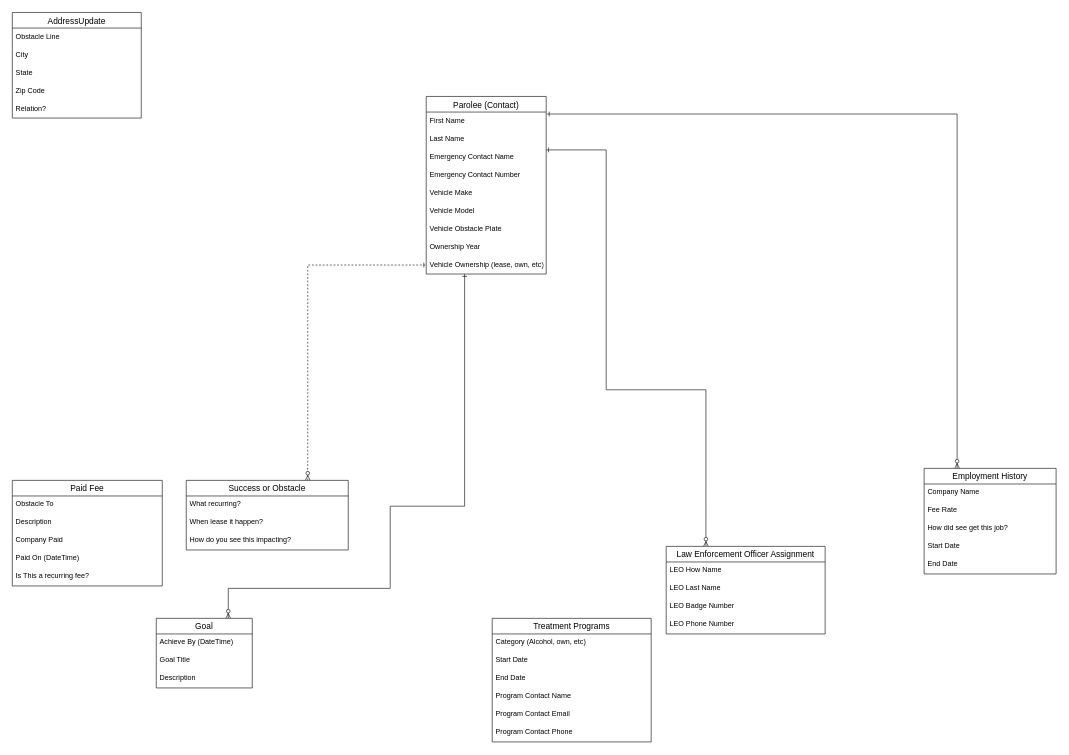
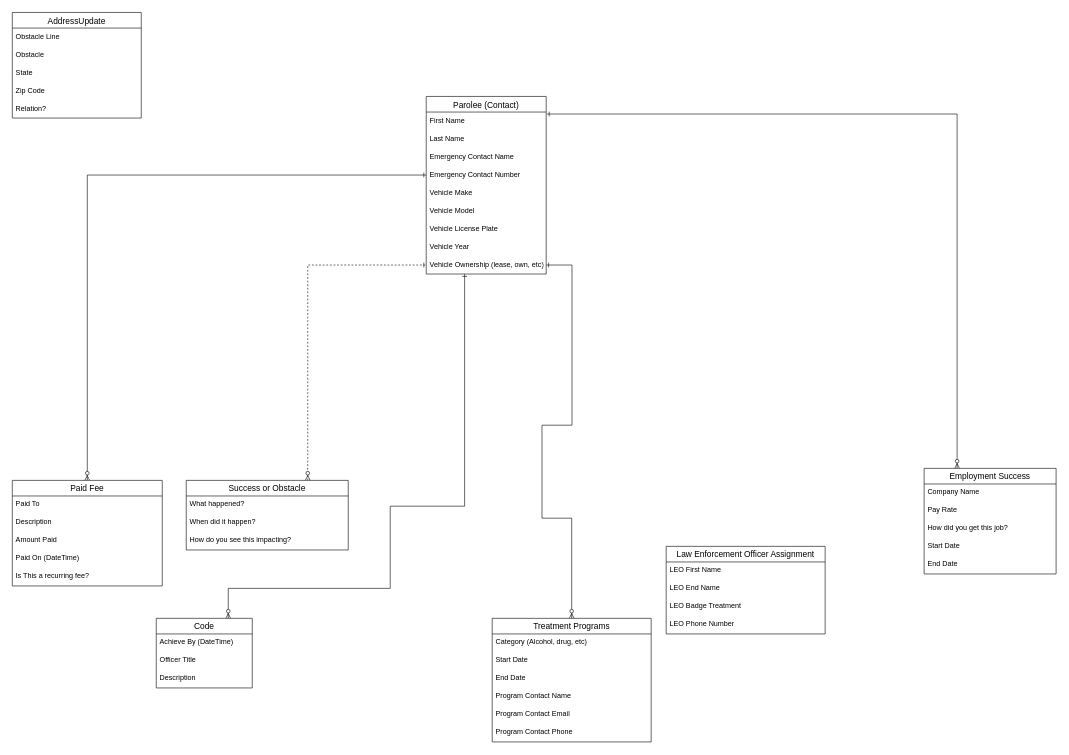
- <mxCell id="4" value="City" style="text;strokeColor=none;fillColor=none;spacingLeft=4;spacingRight=4;overflow=hidden;rotatable=0;points=[[0,0.5],[1,0.5]];portConstraint=eastwest;fontSize=12;" vertex="1" parent="2"><mxGeometry y="56" width="215" height="30" as="geometry" /></mxCell>
+ <mxCell id="4" value="Obstacle" style="text;strokeColor=none;fillColor=none;spacingLeft=4;spacingRight=4;overflow=hidden;rotatable=0;points=[[0,0.5],[1,0.5]];portConstraint=eastwest;fontSize=12;" vertex="1" parent="2"><mxGeometry y="56" width="215" height="30" as="geometry" /></mxCell>
- <mxCell id="15" value="Vehicle Obstacle Plate" style="text;strokeColor=none;fillColor=none;spacingLeft=4;spacingRight=4;overflow=hidden;rotatable=0;points=[[0,0.5],[1,0.5]];portConstraint=eastwest;fontSize=12;" vertex="1" parent="8"><mxGeometry y="206" width="200" height="30" as="geometry" /></mxCell>
+ <mxCell id="15" value="Vehicle License Plate" style="text;strokeColor=none;fillColor=none;spacingLeft=4;spacingRight=4;overflow=hidden;rotatable=0;points=[[0,0.5],[1,0.5]];portConstraint=eastwest;fontSize=12;" vertex="1" parent="8"><mxGeometry y="206" width="200" height="30" as="geometry" /></mxCell>
- <mxCell id="16" value="Ownership Year" style="text;strokeColor=none;fillColor=none;spacingLeft=4;spacingRight=4;overflow=hidden;rotatable=0;points=[[0,0.5],[1,0.5]];portConstraint=eastwest;fontSize=12;" vertex="1" parent="8"><mxGeometry y="236" width="200" height="30" as="geometry" /></mxCell>
+ <mxCell id="16" value="Vehicle Year" style="text;strokeColor=none;fillColor=none;spacingLeft=4;spacingRight=4;overflow=hidden;rotatable=0;points=[[0,0.5],[1,0.5]];portConstraint=eastwest;fontSize=12;" vertex="1" parent="8"><mxGeometry y="236" width="200" height="30" as="geometry" /></mxCell>
- <mxCell id="25" style="edgeStyle=orthogonalEdgeStyle;rounded=0;orthogonalLoop=1;jettySize=auto;html=1;exitX=0.25;exitY=0;exitDx=0;exitDy=0;entryX=1;entryY=0.104;entryDx=0;entryDy=0;entryPerimeter=0;startArrow=ERzeroToMany;startFill=1;endArrow=ERone;endFill=0;" edge="1" parent="1" source="26" target="11"><mxGeometry relative="1" as="geometry"><Array as="points"><mxPoint x="1176" y="649" /><mxPoint x="1010" y="649" /><mxPoint x="1010" y="249" /></Array></mxGeometry></mxCell>
+ <mxCell id="39" style="edgeStyle=orthogonalEdgeStyle;rounded=0;orthogonalLoop=1;jettySize=auto;html=1;exitX=0.5;exitY=0;exitDx=0;exitDy=0;entryX=0;entryY=0.5;entryDx=0;entryDy=0;startArrow=ERzeroToMany;startFill=1;endArrow=ERone;endFill=0;" edge="1" parent="1" source="40" target="12"><mxGeometry relative="1" as="geometry" /></mxCell>
- <mxCell id="19" value="Employment History" style="swimlane;fontStyle=0;childLayout=stackLayout;horizontal=1;startSize=26;horizontalStack=0;resizeParent=1;resizeParentMax=0;resizeLast=0;collapsible=1;marginBottom=0;align=center;fontSize=14;" vertex="1" parent="1"><mxGeometry x="1540" y="780" width="220" height="176" as="geometry" /></mxCell>
+ <mxCell id="19" value="Employment Success" style="swimlane;fontStyle=0;childLayout=stackLayout;horizontal=1;startSize=26;horizontalStack=0;resizeParent=1;resizeParentMax=0;resizeLast=0;collapsible=1;marginBottom=0;align=center;fontSize=14;" vertex="1" parent="1"><mxGeometry x="1540" y="780" width="220" height="176" as="geometry" /></mxCell>
- <mxCell id="41" value="Obstacle To" style="text;strokeColor=none;fillColor=none;spacingLeft=4;spacingRight=4;overflow=hidden;rotatable=0;points=[[0,0.5],[1,0.5]];portConstraint=eastwest;fontSize=12;" vertex="1" parent="40"><mxGeometry y="26" width="250" height="30" as="geometry" /></mxCell>
+ <mxCell id="41" value="Paid To" style="text;strokeColor=none;fillColor=none;spacingLeft=4;spacingRight=4;overflow=hidden;rotatable=0;points=[[0,0.5],[1,0.5]];portConstraint=eastwest;fontSize=12;" vertex="1" parent="40"><mxGeometry y="26" width="250" height="30" as="geometry" /></mxCell>
- <mxCell id="48" value="What recurring?" style="text;strokeColor=none;fillColor=none;spacingLeft=4;spacingRight=4;overflow=hidden;rotatable=0;points=[[0,0.5],[1,0.5]];portConstraint=eastwest;fontSize=12;" vertex="1" parent="47"><mxGeometry y="26" width="270" height="30" as="geometry" /></mxCell>
+ <mxCell id="48" value="What happened?" style="text;strokeColor=none;fillColor=none;spacingLeft=4;spacingRight=4;overflow=hidden;rotatable=0;points=[[0,0.5],[1,0.5]];portConstraint=eastwest;fontSize=12;" vertex="1" parent="47"><mxGeometry y="26" width="270" height="30" as="geometry" /></mxCell>
- <mxCell id="21" value="Fee Rate" style="text;strokeColor=none;fillColor=none;spacingLeft=4;spacingRight=4;overflow=hidden;rotatable=0;points=[[0,0.5],[1,0.5]];portConstraint=eastwest;fontSize=12;" vertex="1" parent="19"><mxGeometry y="56" width="220" height="30" as="geometry" /></mxCell>
+ <mxCell id="21" value="Pay Rate" style="text;strokeColor=none;fillColor=none;spacingLeft=4;spacingRight=4;overflow=hidden;rotatable=0;points=[[0,0.5],[1,0.5]];portConstraint=eastwest;fontSize=12;" vertex="1" parent="19"><mxGeometry y="56" width="220" height="30" as="geometry" /></mxCell>
- <mxCell id="49" value="When lease it happen?" style="text;strokeColor=none;fillColor=none;spacingLeft=4;spacingRight=4;overflow=hidden;rotatable=0;points=[[0,0.5],[1,0.5]];portConstraint=eastwest;fontSize=12;" vertex="1" parent="47"><mxGeometry y="56" width="270" height="30" as="geometry" /></mxCell>
+ <mxCell id="49" value="When did it happen?" style="text;strokeColor=none;fillColor=none;spacingLeft=4;spacingRight=4;overflow=hidden;rotatable=0;points=[[0,0.5],[1,0.5]];portConstraint=eastwest;fontSize=12;" vertex="1" parent="47"><mxGeometry y="56" width="270" height="30" as="geometry" /></mxCell>
- <mxCell id="22" value="How did see get this job?" style="text;strokeColor=none;fillColor=none;spacingLeft=4;spacingRight=4;overflow=hidden;rotatable=0;points=[[0,0.5],[1,0.5]];portConstraint=eastwest;fontSize=12;" vertex="1" parent="19"><mxGeometry y="86" width="220" height="30" as="geometry" /></mxCell>
+ <mxCell id="22" value="How did you get this job?" style="text;strokeColor=none;fillColor=none;spacingLeft=4;spacingRight=4;overflow=hidden;rotatable=0;points=[[0,0.5],[1,0.5]];portConstraint=eastwest;fontSize=12;" vertex="1" parent="19"><mxGeometry y="86" width="220" height="30" as="geometry" /></mxCell>
- <mxCell id="43" value="Company Paid" style="text;strokeColor=none;fillColor=none;spacingLeft=4;spacingRight=4;overflow=hidden;rotatable=0;points=[[0,0.5],[1,0.5]];portConstraint=eastwest;fontSize=12;" vertex="1" parent="40"><mxGeometry y="86" width="250" height="30" as="geometry" /></mxCell>
+ <mxCell id="43" value="Amount Paid" style="text;strokeColor=none;fillColor=none;spacingLeft=4;spacingRight=4;overflow=hidden;rotatable=0;points=[[0,0.5],[1,0.5]];portConstraint=eastwest;fontSize=12;" vertex="1" parent="40"><mxGeometry y="86" width="250" height="30" as="geometry" /></mxCell>
+ <mxCell id="31" style="edgeStyle=orthogonalEdgeStyle;rounded=0;orthogonalLoop=1;jettySize=auto;html=1;exitX=0.5;exitY=0;exitDx=0;exitDy=0;startArrow=ERzeroToMany;startFill=1;endArrow=ERone;endFill=0;entryX=1;entryY=0.5;entryDx=0;entryDy=0;" edge="1" parent="1" source="32" target="17"><mxGeometry relative="1" as="geometry"><mxPoint x="860" y="470" as="targetPoint" /><Array as="points"><mxPoint x="953" y="863" /><mxPoint x="903" y="863" /><mxPoint x="903" y="708" /><mxPoint x="953" y="708" /><mxPoint x="953" y="441" /></Array></mxGeometry></mxCell>
- <mxCell id="27" value="LEO How Name" style="text;strokeColor=none;fillColor=none;spacingLeft=4;spacingRight=4;overflow=hidden;rotatable=0;points=[[0,0.5],[1,0.5]];portConstraint=eastwest;fontSize=12;" vertex="1" parent="26"><mxGeometry y="26" width="265" height="30" as="geometry" /></mxCell>
+ <mxCell id="27" value="LEO First Name" style="text;strokeColor=none;fillColor=none;spacingLeft=4;spacingRight=4;overflow=hidden;rotatable=0;points=[[0,0.5],[1,0.5]];portConstraint=eastwest;fontSize=12;" vertex="1" parent="26"><mxGeometry y="26" width="265" height="30" as="geometry" /></mxCell>
- <mxCell id="28" value="LEO Last Name" style="text;strokeColor=none;fillColor=none;spacingLeft=4;spacingRight=4;overflow=hidden;rotatable=0;points=[[0,0.5],[1,0.5]];portConstraint=eastwest;fontSize=12;" vertex="1" parent="26"><mxGeometry y="56" width="265" height="30" as="geometry" /></mxCell>
+ <mxCell id="28" value="LEO End Name" style="text;strokeColor=none;fillColor=none;spacingLeft=4;spacingRight=4;overflow=hidden;rotatable=0;points=[[0,0.5],[1,0.5]];portConstraint=eastwest;fontSize=12;" vertex="1" parent="26"><mxGeometry y="56" width="265" height="30" as="geometry" /></mxCell>
- <mxCell id="29" value="LEO Badge Number" style="text;strokeColor=none;fillColor=none;spacingLeft=4;spacingRight=4;overflow=hidden;rotatable=0;points=[[0,0.5],[1,0.5]];portConstraint=eastwest;fontSize=12;" vertex="1" parent="26"><mxGeometry y="86" width="265" height="30" as="geometry" /></mxCell>
+ <mxCell id="29" value="LEO Badge Treatment" style="text;strokeColor=none;fillColor=none;spacingLeft=4;spacingRight=4;overflow=hidden;rotatable=0;points=[[0,0.5],[1,0.5]];portConstraint=eastwest;fontSize=12;" vertex="1" parent="26"><mxGeometry y="86" width="265" height="30" as="geometry" /></mxCell>
- <mxCell id="52" value="Goal" style="swimlane;fontStyle=0;childLayout=stackLayout;horizontal=1;startSize=26;horizontalStack=0;resizeParent=1;resizeParentMax=0;resizeLast=0;collapsible=1;marginBottom=0;align=center;fontSize=14;" vertex="1" parent="1"><mxGeometry x="260" y="1030" width="160" height="116" as="geometry" /></mxCell>
+ <mxCell id="52" value="Code" style="swimlane;fontStyle=0;childLayout=stackLayout;horizontal=1;startSize=26;horizontalStack=0;resizeParent=1;resizeParentMax=0;resizeLast=0;collapsible=1;marginBottom=0;align=center;fontSize=14;" vertex="1" parent="1"><mxGeometry x="260" y="1030" width="160" height="116" as="geometry" /></mxCell>
- <mxCell id="33" value="Category (Alcohol, own, etc)" style="text;strokeColor=none;fillColor=none;spacingLeft=4;spacingRight=4;overflow=hidden;rotatable=0;points=[[0,0.5],[1,0.5]];portConstraint=eastwest;fontSize=12;" vertex="1" parent="32"><mxGeometry y="26" width="265" height="30" as="geometry" /></mxCell>
+ <mxCell id="33" value="Category (Alcohol, drug, etc)" style="text;strokeColor=none;fillColor=none;spacingLeft=4;spacingRight=4;overflow=hidden;rotatable=0;points=[[0,0.5],[1,0.5]];portConstraint=eastwest;fontSize=12;" vertex="1" parent="32"><mxGeometry y="26" width="265" height="30" as="geometry" /></mxCell>
- <mxCell id="54" value="Goal Title" style="text;strokeColor=none;fillColor=none;spacingLeft=4;spacingRight=4;overflow=hidden;rotatable=0;points=[[0,0.5],[1,0.5]];portConstraint=eastwest;fontSize=12;" vertex="1" parent="52"><mxGeometry y="56" width="160" height="30" as="geometry" /></mxCell>
+ <mxCell id="54" value="Officer Title" style="text;strokeColor=none;fillColor=none;spacingLeft=4;spacingRight=4;overflow=hidden;rotatable=0;points=[[0,0.5],[1,0.5]];portConstraint=eastwest;fontSize=12;" vertex="1" parent="52"><mxGeometry y="56" width="160" height="30" as="geometry" /></mxCell>
